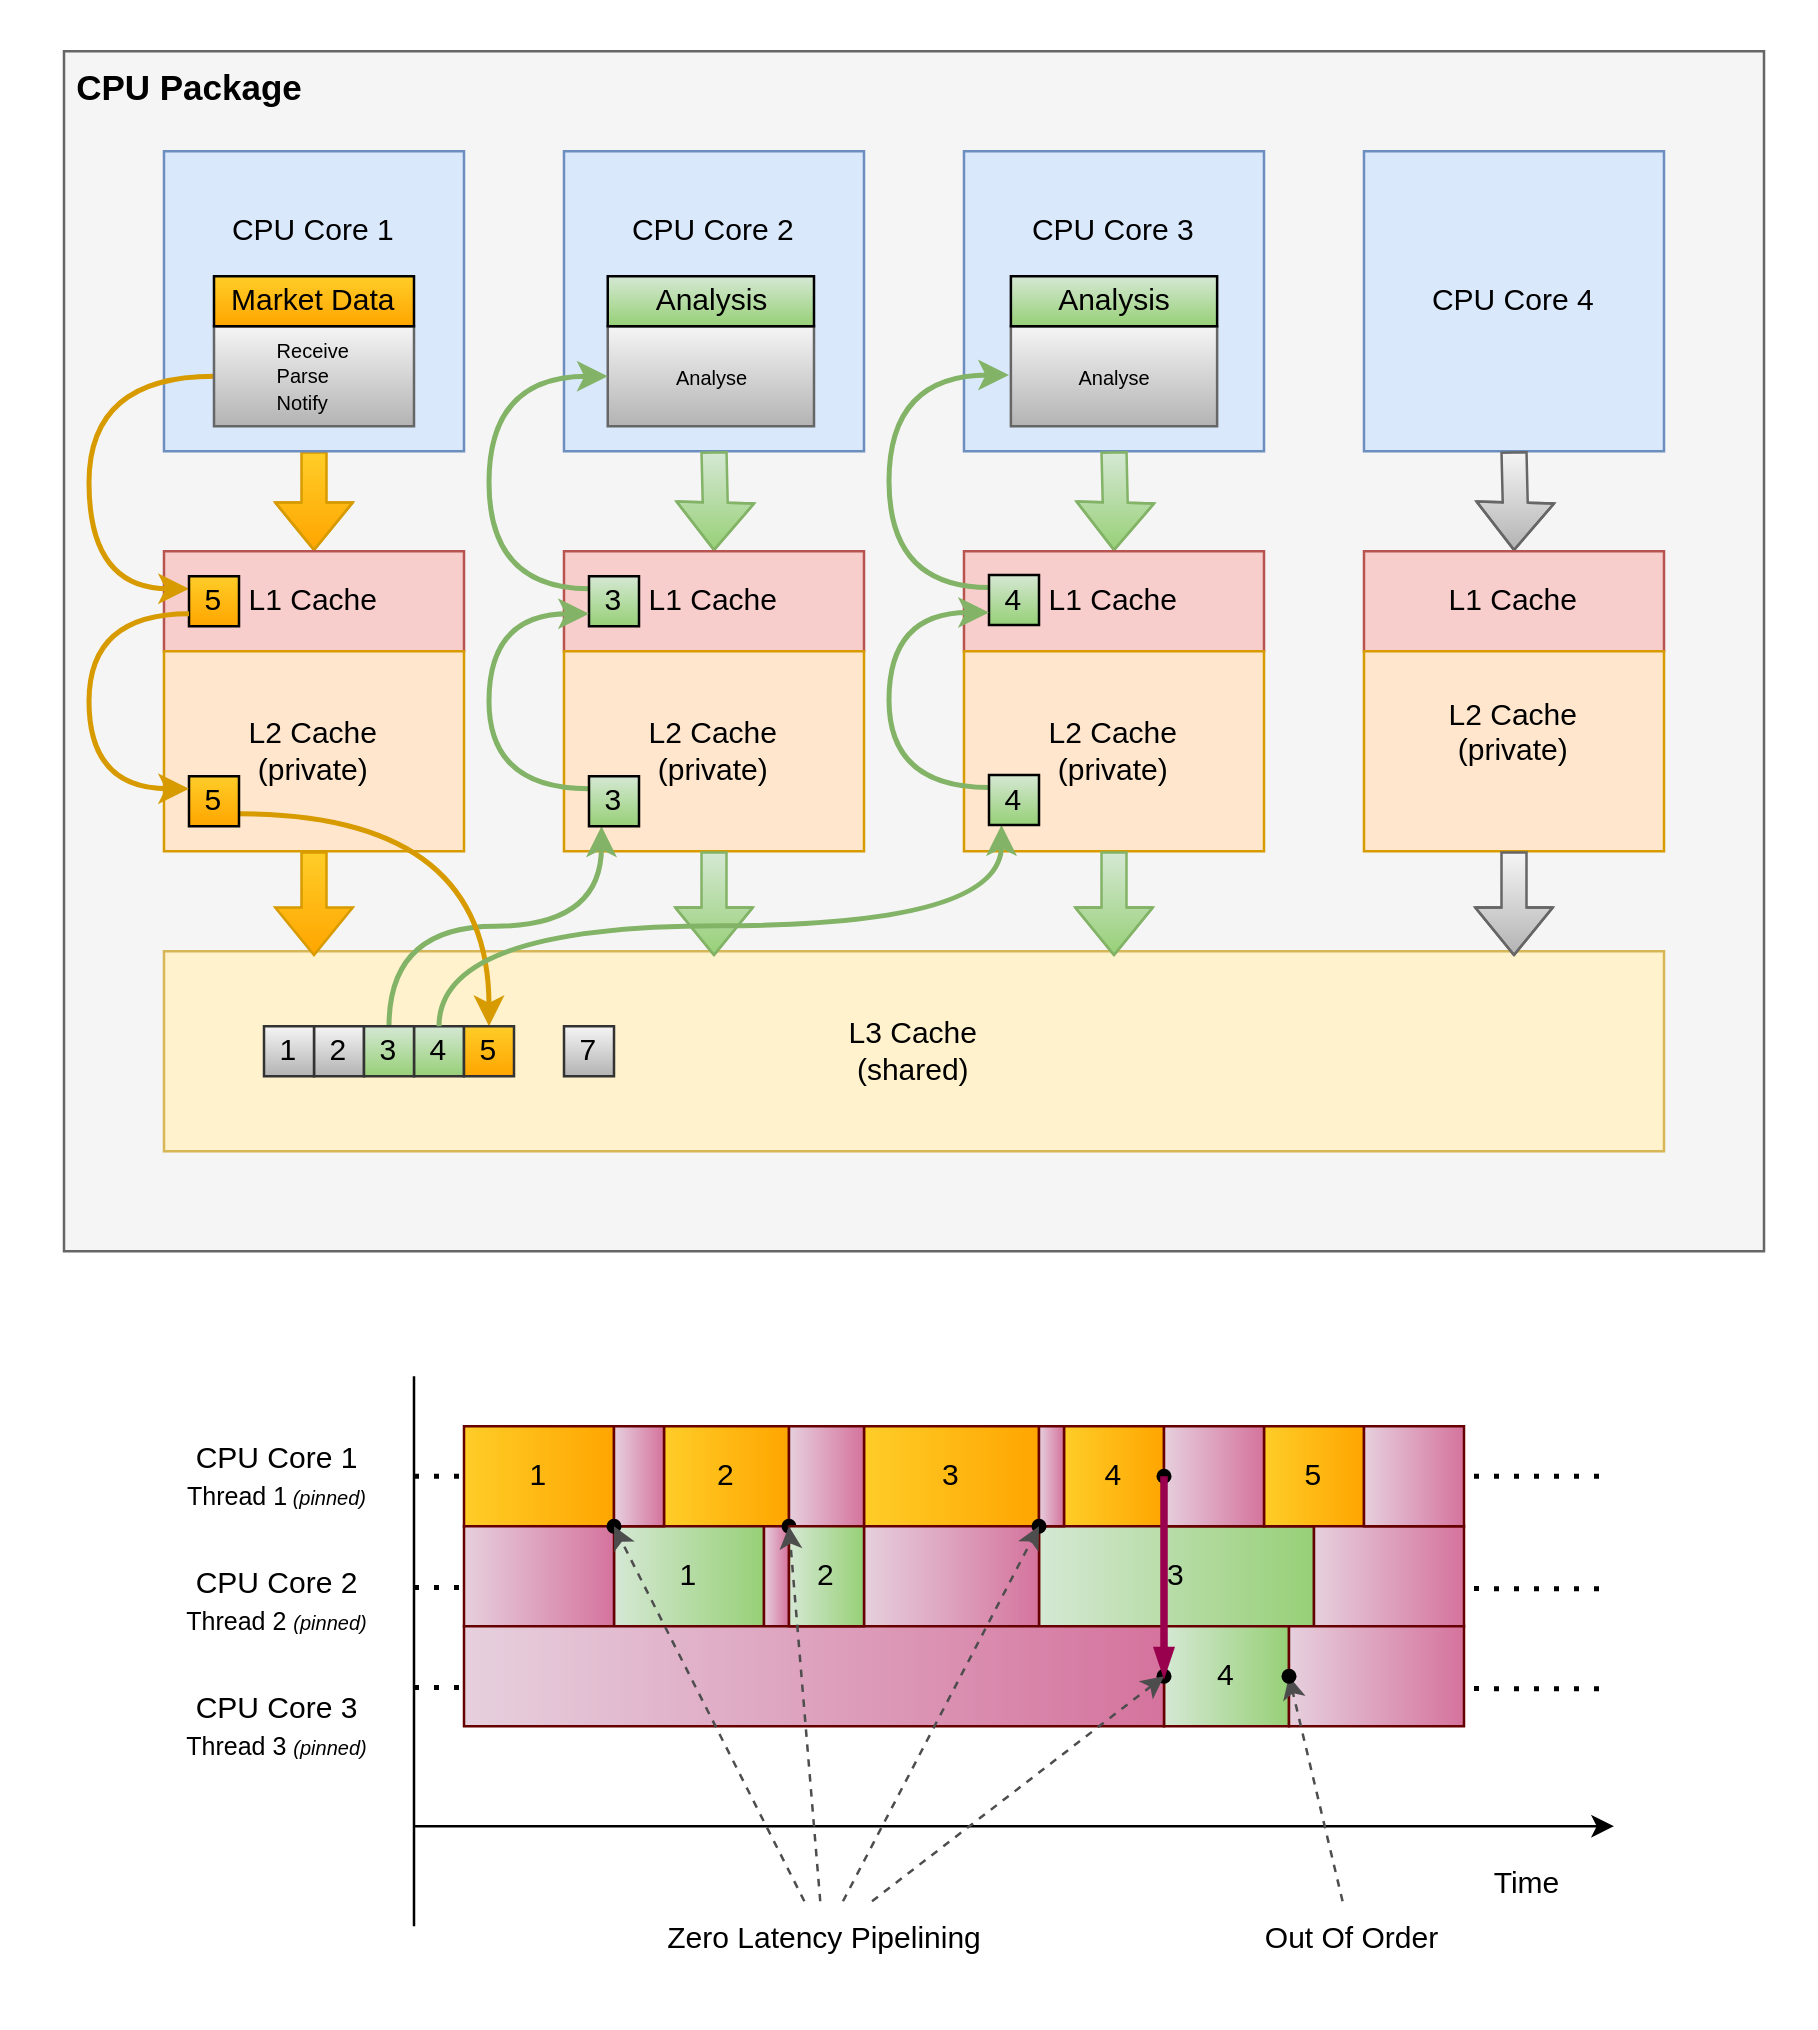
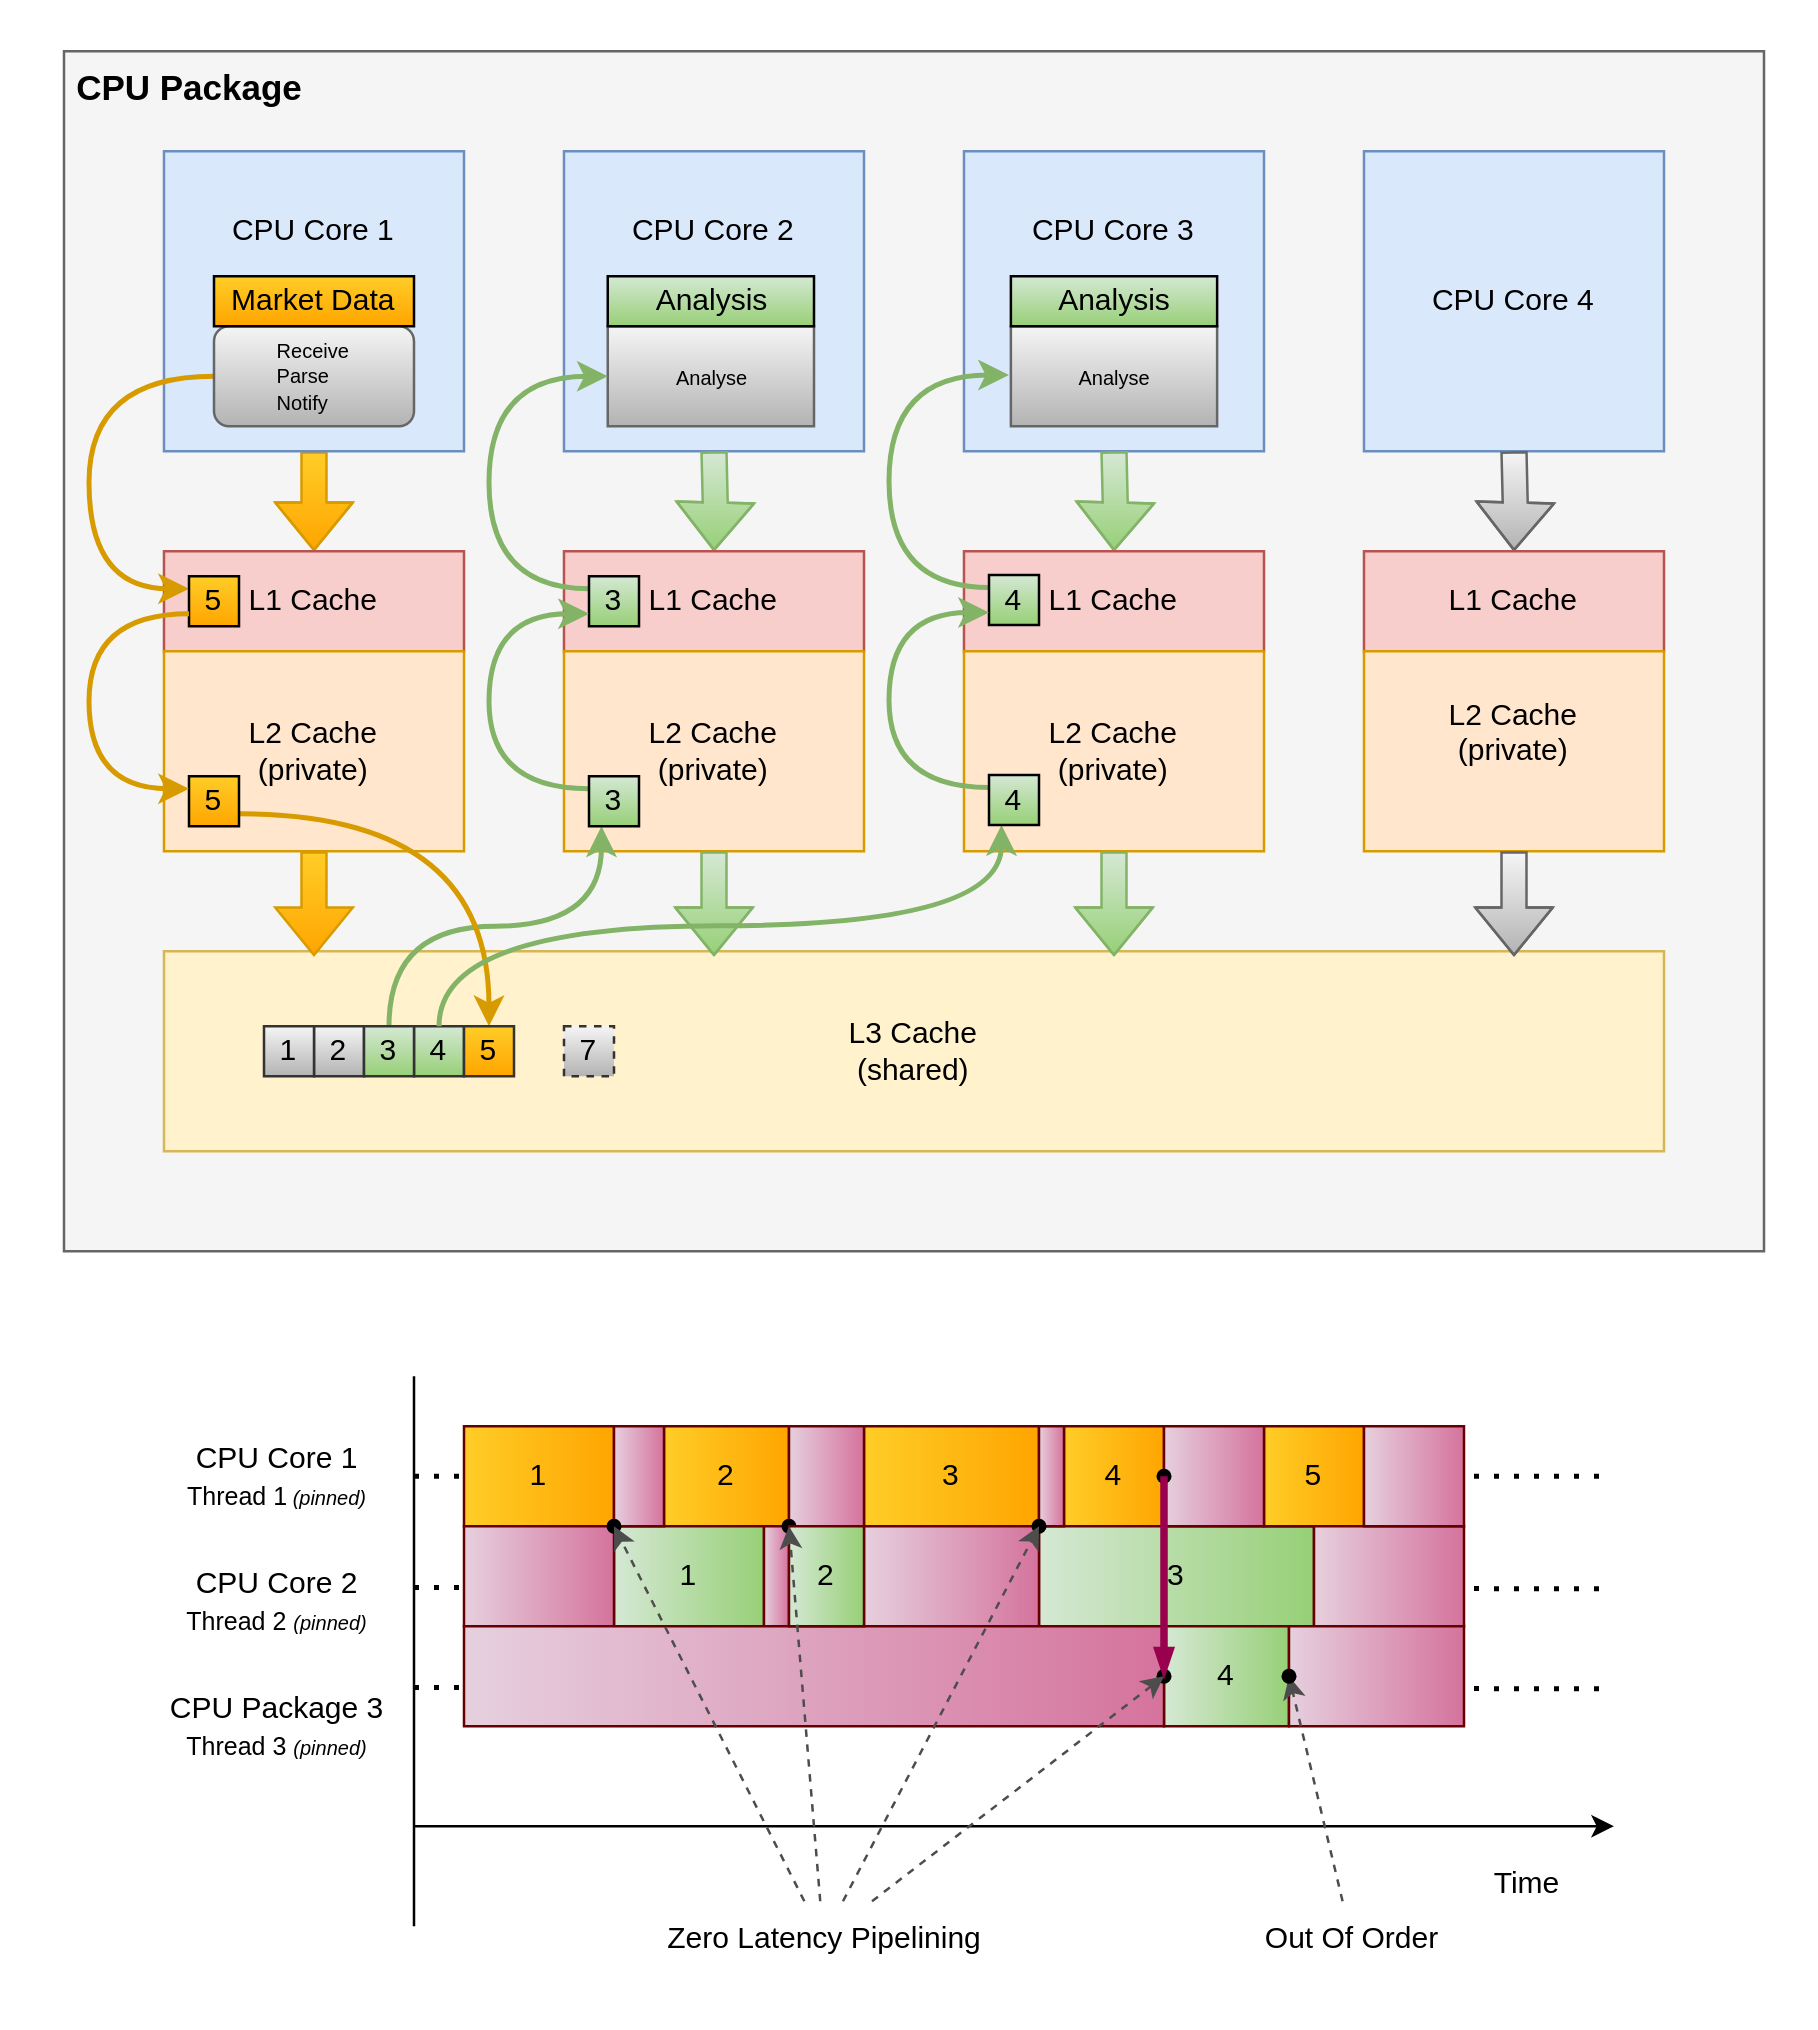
- <mxCell id="28" value="&lt;div style=&quot;text-align: left; line-height: 80%;&quot;&gt;&lt;font style=&quot;font-size: 8px;&quot;&gt;Receive&lt;/font&gt;&lt;/div&gt;&lt;div style=&quot;text-align: left; line-height: 80%;&quot;&gt;&lt;span style=&quot;font-size: 8px;&quot;&gt;Parse&lt;/span&gt;&lt;/div&gt;&lt;div style=&quot;text-align: left; line-height: 80%;&quot;&gt;&lt;span style=&quot;font-size: 8px; text-align: left;&quot;&gt;Notify&lt;/span&gt;&lt;/div&gt;" style="rounded=0;whiteSpace=wrap;html=1;fillColor=#f5f5f5;gradientColor=#b3b3b3;strokeColor=#666666;" parent="1" vertex="1"><mxGeometry x="85" y="130" width="80" height="40" as="geometry" /></mxCell>
+ <mxCell id="28" value="&lt;div style=&quot;text-align: left; line-height: 80%;&quot;&gt;&lt;font style=&quot;font-size: 8px;&quot;&gt;Receive&lt;/font&gt;&lt;/div&gt;&lt;div style=&quot;text-align: left; line-height: 80%;&quot;&gt;&lt;span style=&quot;font-size: 8px;&quot;&gt;Parse&lt;/span&gt;&lt;/div&gt;&lt;div style=&quot;text-align: left; line-height: 80%;&quot;&gt;&lt;span style=&quot;font-size: 8px; text-align: left;&quot;&gt;Notify&lt;/span&gt;&lt;/div&gt;" style="whiteSpace=wrap;html=1;fillColor=#f5f5f5;gradientColor=#b3b3b3;strokeColor=#666666;rounded=1;" parent="1" vertex="1"><mxGeometry x="85" y="130" width="80" height="40" as="geometry" /></mxCell>
- <mxCell id="44" value="7" style="rounded=0;whiteSpace=wrap;html=1;fillColor=#f5f5f5;gradientColor=#b3b3b3;strokeColor=#333333;" parent="1" vertex="1"><mxGeometry x="225" y="410" width="20" height="20" as="geometry" /></mxCell>
+ <mxCell id="44" value="7" style="rounded=0;whiteSpace=wrap;html=1;fillColor=#f5f5f5;gradientColor=#b3b3b3;strokeColor=#333333;dashed=1;" parent="1" vertex="1"><mxGeometry x="225" y="410" width="20" height="20" as="geometry" /></mxCell>
- <mxCell id="94" value="CPU Core 3&lt;div&gt;&lt;font style=&quot;font-size: 10px;&quot;&gt;Thread 3&amp;nbsp;&lt;/font&gt;&lt;i style=&quot;font-size: 8px;&quot;&gt;(pinned)&lt;/i&gt;&lt;/div&gt;" style="text;html=1;align=center;verticalAlign=middle;resizable=1;points=[];autosize=1;strokeColor=none;fillColor=none;movable=1;rotatable=1;deletable=1;editable=1;locked=0;connectable=1;" vertex="1" parent="1"><mxGeometry x="60" y="670" width="100" height="40" as="geometry" /></mxCell>
+ <mxCell id="94" value="CPU Package 3&lt;div&gt;&lt;font style=&quot;font-size: 10px;&quot;&gt;Thread 3&amp;nbsp;&lt;/font&gt;&lt;i style=&quot;font-size: 8px;&quot;&gt;(pinned)&lt;/i&gt;&lt;/div&gt;" style="text;html=1;align=center;verticalAlign=middle;resizable=1;points=[];autosize=1;strokeColor=none;fillColor=none;movable=1;rotatable=1;deletable=1;editable=1;locked=0;connectable=1;" vertex="1" parent="1"><mxGeometry x="60" y="670" width="100" height="40" as="geometry" /></mxCell>
